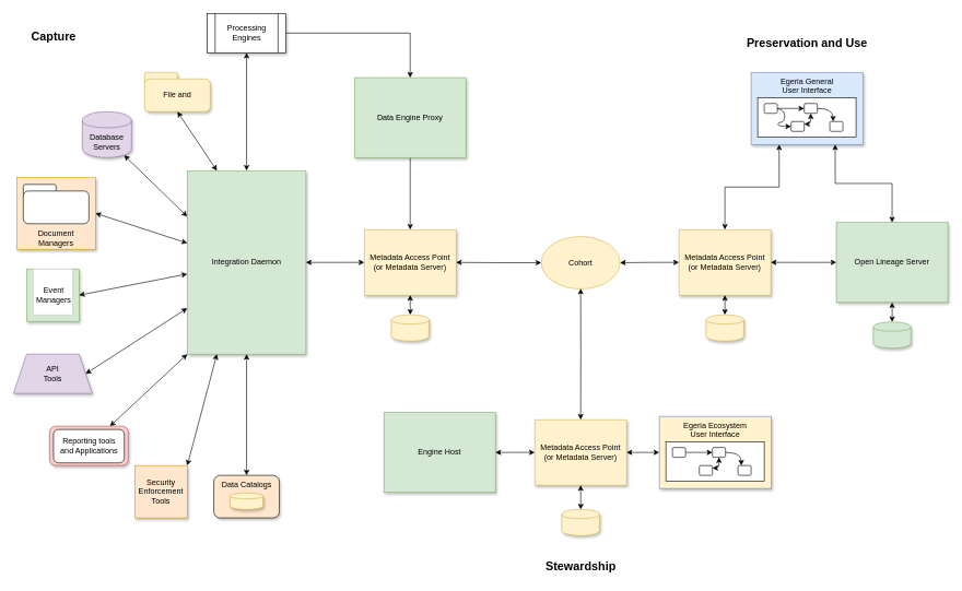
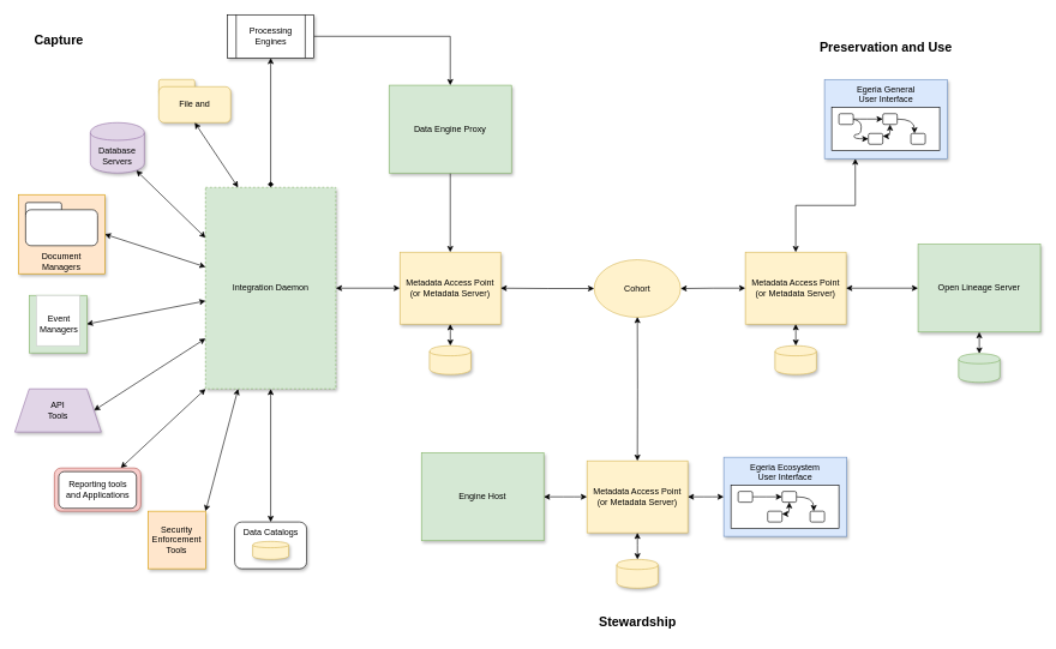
- <mxCell id="36" style="edgeStyle=none;rounded=0;orthogonalLoop=1;jettySize=auto;html=1;entryX=0.5;entryY=0;entryDx=0;entryDy=0;startArrow=classic;startFill=1;" edge="1" parent="1" source="38" target="6"><mxGeometry relative="1" as="geometry" /></mxCell>
+ <mxCell id="36" style="edgeStyle=none;rounded=0;orthogonalLoop=1;jettySize=auto;html=1;entryX=0.5;entryY=0;entryDx=0;entryDy=0;startArrow=classic;startFill=1;endArrow=diamond;" edge="1" parent="1" source="38" target="6"><mxGeometry relative="1" as="geometry" /></mxCell>
- <mxCell id="49" style="edgeStyle=orthogonalEdgeStyle;rounded=0;orthogonalLoop=1;jettySize=auto;html=1;startArrow=classic;startFill=1;exitX=0.75;exitY=1;exitDx=0;exitDy=0;" edge="1" parent="1" source="50" target="45"><mxGeometry relative="1" as="geometry" /></mxCell>
- <mxCell id="6" value="Integration Daemon" style="rounded=0;whiteSpace=wrap;html=1;verticalAlign=middle;fillColor=#d5e8d4;strokeColor=#82b366;shadow=1;align=center;" vertex="1" parent="1"><mxGeometry x="285" y="260" width="181" height="280" as="geometry" /></mxCell>
+ <mxCell id="6" value="Integration Daemon" style="rounded=0;whiteSpace=wrap;html=1;verticalAlign=middle;fillColor=#d5e8d4;strokeColor=#82b366;shadow=1;align=center;dashed=1;" vertex="1" parent="1"><mxGeometry x="285" y="260" width="181" height="280" as="geometry" /></mxCell>
- <mxCell id="61" value="Egeria Ecosystem&lt;br&gt;User Interface" style="rounded=0;whiteSpace=wrap;html=1;shadow=1;verticalAlign=top;fillColor=#fff2cc;strokeColor=#6c8ebf;" vertex="1" parent="1"><mxGeometry x="1005" y="635" width="171" height="110" as="geometry" /></mxCell>
+ <mxCell id="61" value="Egeria Ecosystem&lt;br&gt;User Interface" style="rounded=0;whiteSpace=wrap;html=1;shadow=1;verticalAlign=top;fillColor=#dae8fc;strokeColor=#6c8ebf;" vertex="1" parent="1"><mxGeometry x="1005" y="635" width="171" height="110" as="geometry" /></mxCell>
- <mxCell id="33" value="Data Catalogs" style="rounded=1;whiteSpace=wrap;html=1;shadow=1;align=center;verticalAlign=top;fillColor=#ffe6cc;" vertex="1" parent="1"><mxGeometry x="325.5" y="725" width="100" height="65" as="geometry" /></mxCell>
+ <mxCell id="33" value="Data Catalogs" style="rounded=1;whiteSpace=wrap;html=1;shadow=1;align=center;verticalAlign=top;" vertex="1" parent="1"><mxGeometry x="325.5" y="725" width="100" height="65" as="geometry" /></mxCell>
